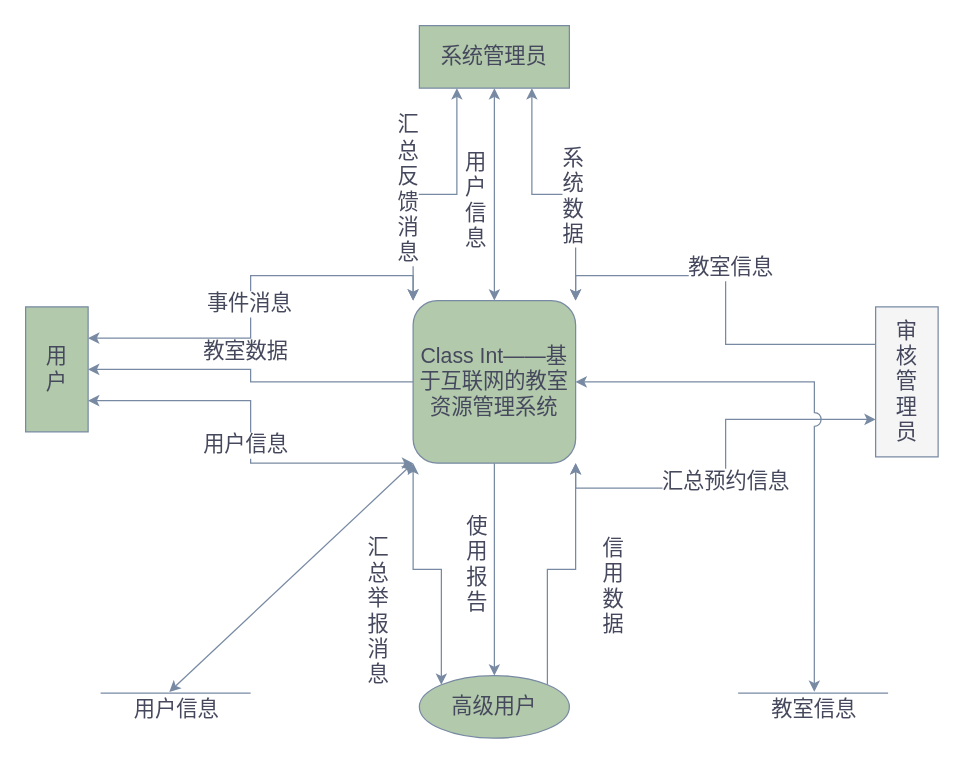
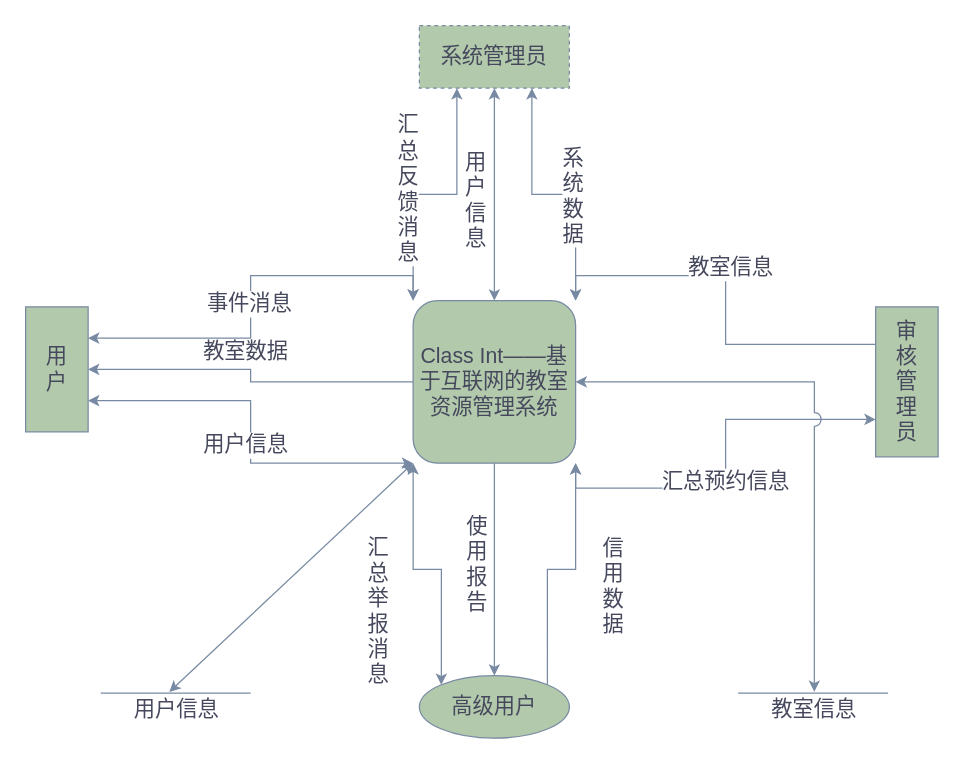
- <mxCell id="27" value="系统管理员" style="rounded=0;whiteSpace=wrap;html=1;fontSize=17;fillColor=#B2C9AB;strokeColor=#788AA3;fontColor=#46495D;" parent="1" vertex="1"><mxGeometry x="335" y="20" width="120" height="50" as="geometry" /></mxCell>
+ <mxCell id="27" value="系统管理员" style="rounded=0;whiteSpace=wrap;html=1;fontSize=17;fillColor=#B2C9AB;strokeColor=#788AA3;fontColor=#46495D;dashed=1;" parent="1" vertex="1"><mxGeometry x="335" y="20" width="120" height="50" as="geometry" /></mxCell>
- <mxCell id="25" value="审&lt;br&gt;核&lt;br&gt;管&lt;br&gt;理&lt;br&gt;员" style="rounded=0;whiteSpace=wrap;html=1;fontSize=17;fillColor=#f5f5f5;strokeColor=#788AA3;fontColor=#46495D;" parent="1" vertex="1"><mxGeometry x="700" y="245" width="50" height="120" as="geometry" /></mxCell>
+ <mxCell id="25" value="审&lt;br&gt;核&lt;br&gt;管&lt;br&gt;理&lt;br&gt;员" style="rounded=0;whiteSpace=wrap;html=1;fontSize=17;fillColor=#B2C9AB;strokeColor=#788AA3;fontColor=#46495D;" parent="1" vertex="1"><mxGeometry x="700" y="245" width="50" height="120" as="geometry" /></mxCell>
